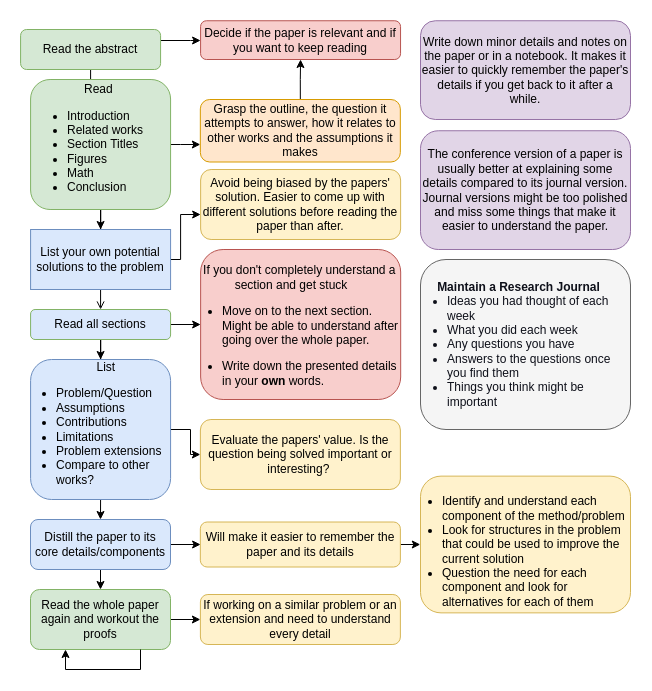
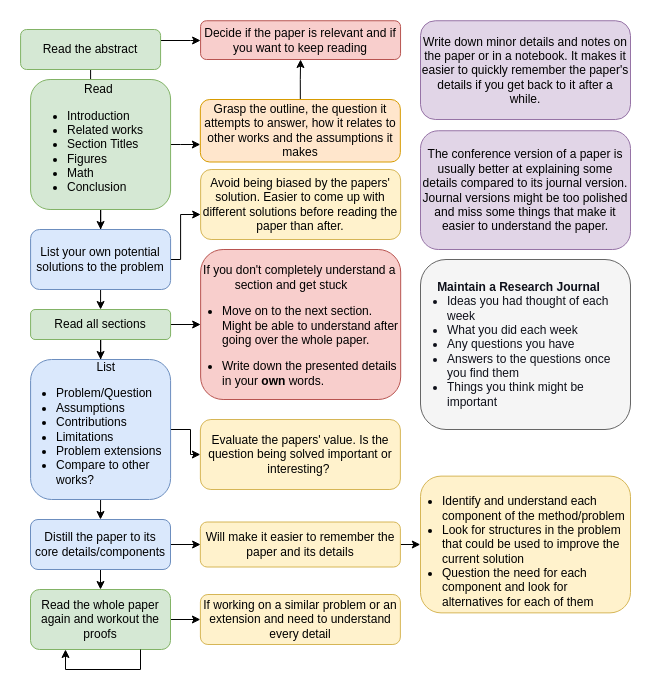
- <mxCell id="13" value="List your own potential solutions to the problem" style="whiteSpace=wrap;html=1;align=center;fillColor=#dae8fc;strokeColor=#6c8ebf;rounded=0;" parent="1" vertex="1"><mxGeometry x="30.08" y="229" width="140" height="60" as="geometry" /></mxCell>
+ <mxCell id="13" value="List your own potential solutions to the problem" style="whiteSpace=wrap;html=1;rounded=1;align=center;fillColor=#dae8fc;strokeColor=#6c8ebf;" parent="1" vertex="1"><mxGeometry x="30.08" y="229" width="140" height="60" as="geometry" /></mxCell>
- <mxCell id="11" style="edgeStyle=orthogonalEdgeStyle;rounded=0;orthogonalLoop=1;jettySize=auto;html=1;exitX=0.5;exitY=1;exitDx=0;exitDy=0;entryX=0.5;entryY=0;entryDx=0;entryDy=0;endArrow=open;" parent="1" source="13" target="10" edge="1"><mxGeometry relative="1" as="geometry" /></mxCell>
+ <mxCell id="11" style="edgeStyle=orthogonalEdgeStyle;rounded=0;orthogonalLoop=1;jettySize=auto;html=1;exitX=0.5;exitY=1;exitDx=0;exitDy=0;entryX=0.5;entryY=0;entryDx=0;entryDy=0;" parent="1" source="13" target="10" edge="1"><mxGeometry relative="1" as="geometry" /></mxCell>
- <mxCell id="10" value="Read all sections" style="whiteSpace=wrap;html=1;rounded=1;align=center;fillColor=#dae8fc;strokeColor=#82b366;" parent="1" vertex="1"><mxGeometry x="30.08" y="309" width="140" height="30" as="geometry" /></mxCell>
+ <mxCell id="10" value="Read all sections" style="whiteSpace=wrap;html=1;rounded=1;align=center;fillColor=#d5e8d4;strokeColor=#82b366;" parent="1" vertex="1"><mxGeometry x="30.08" y="309" width="140" height="30" as="geometry" /></mxCell>
